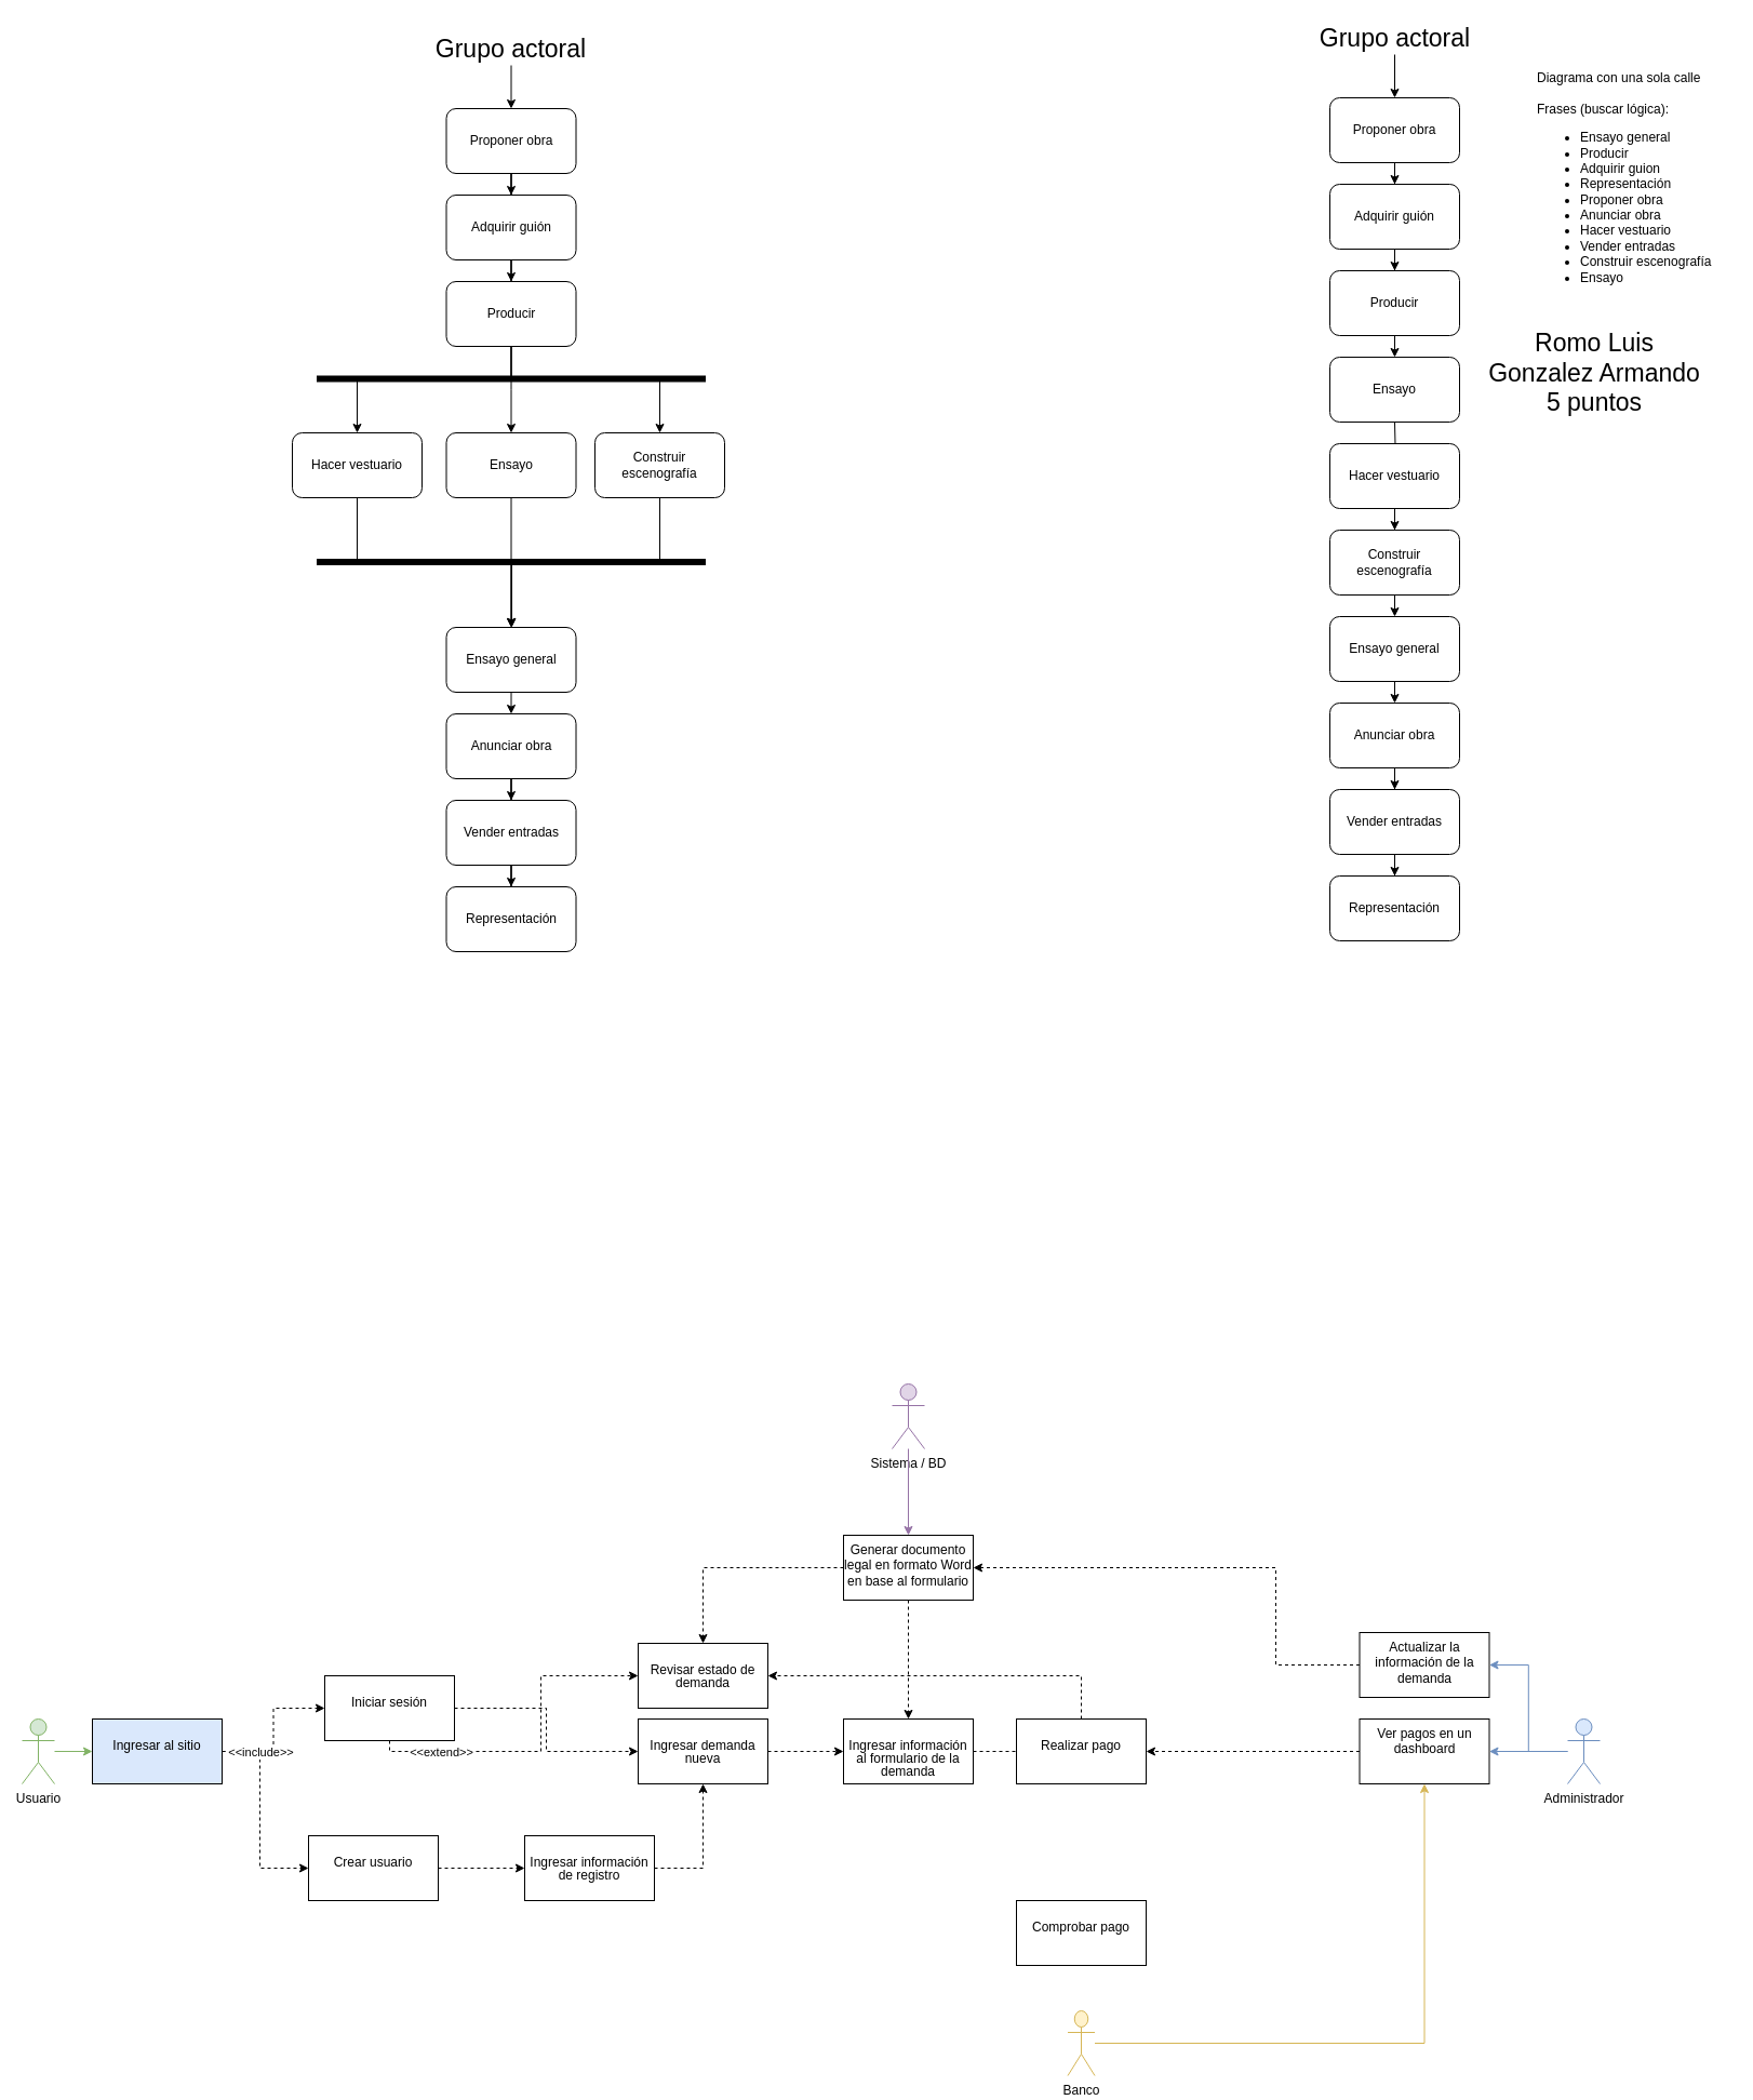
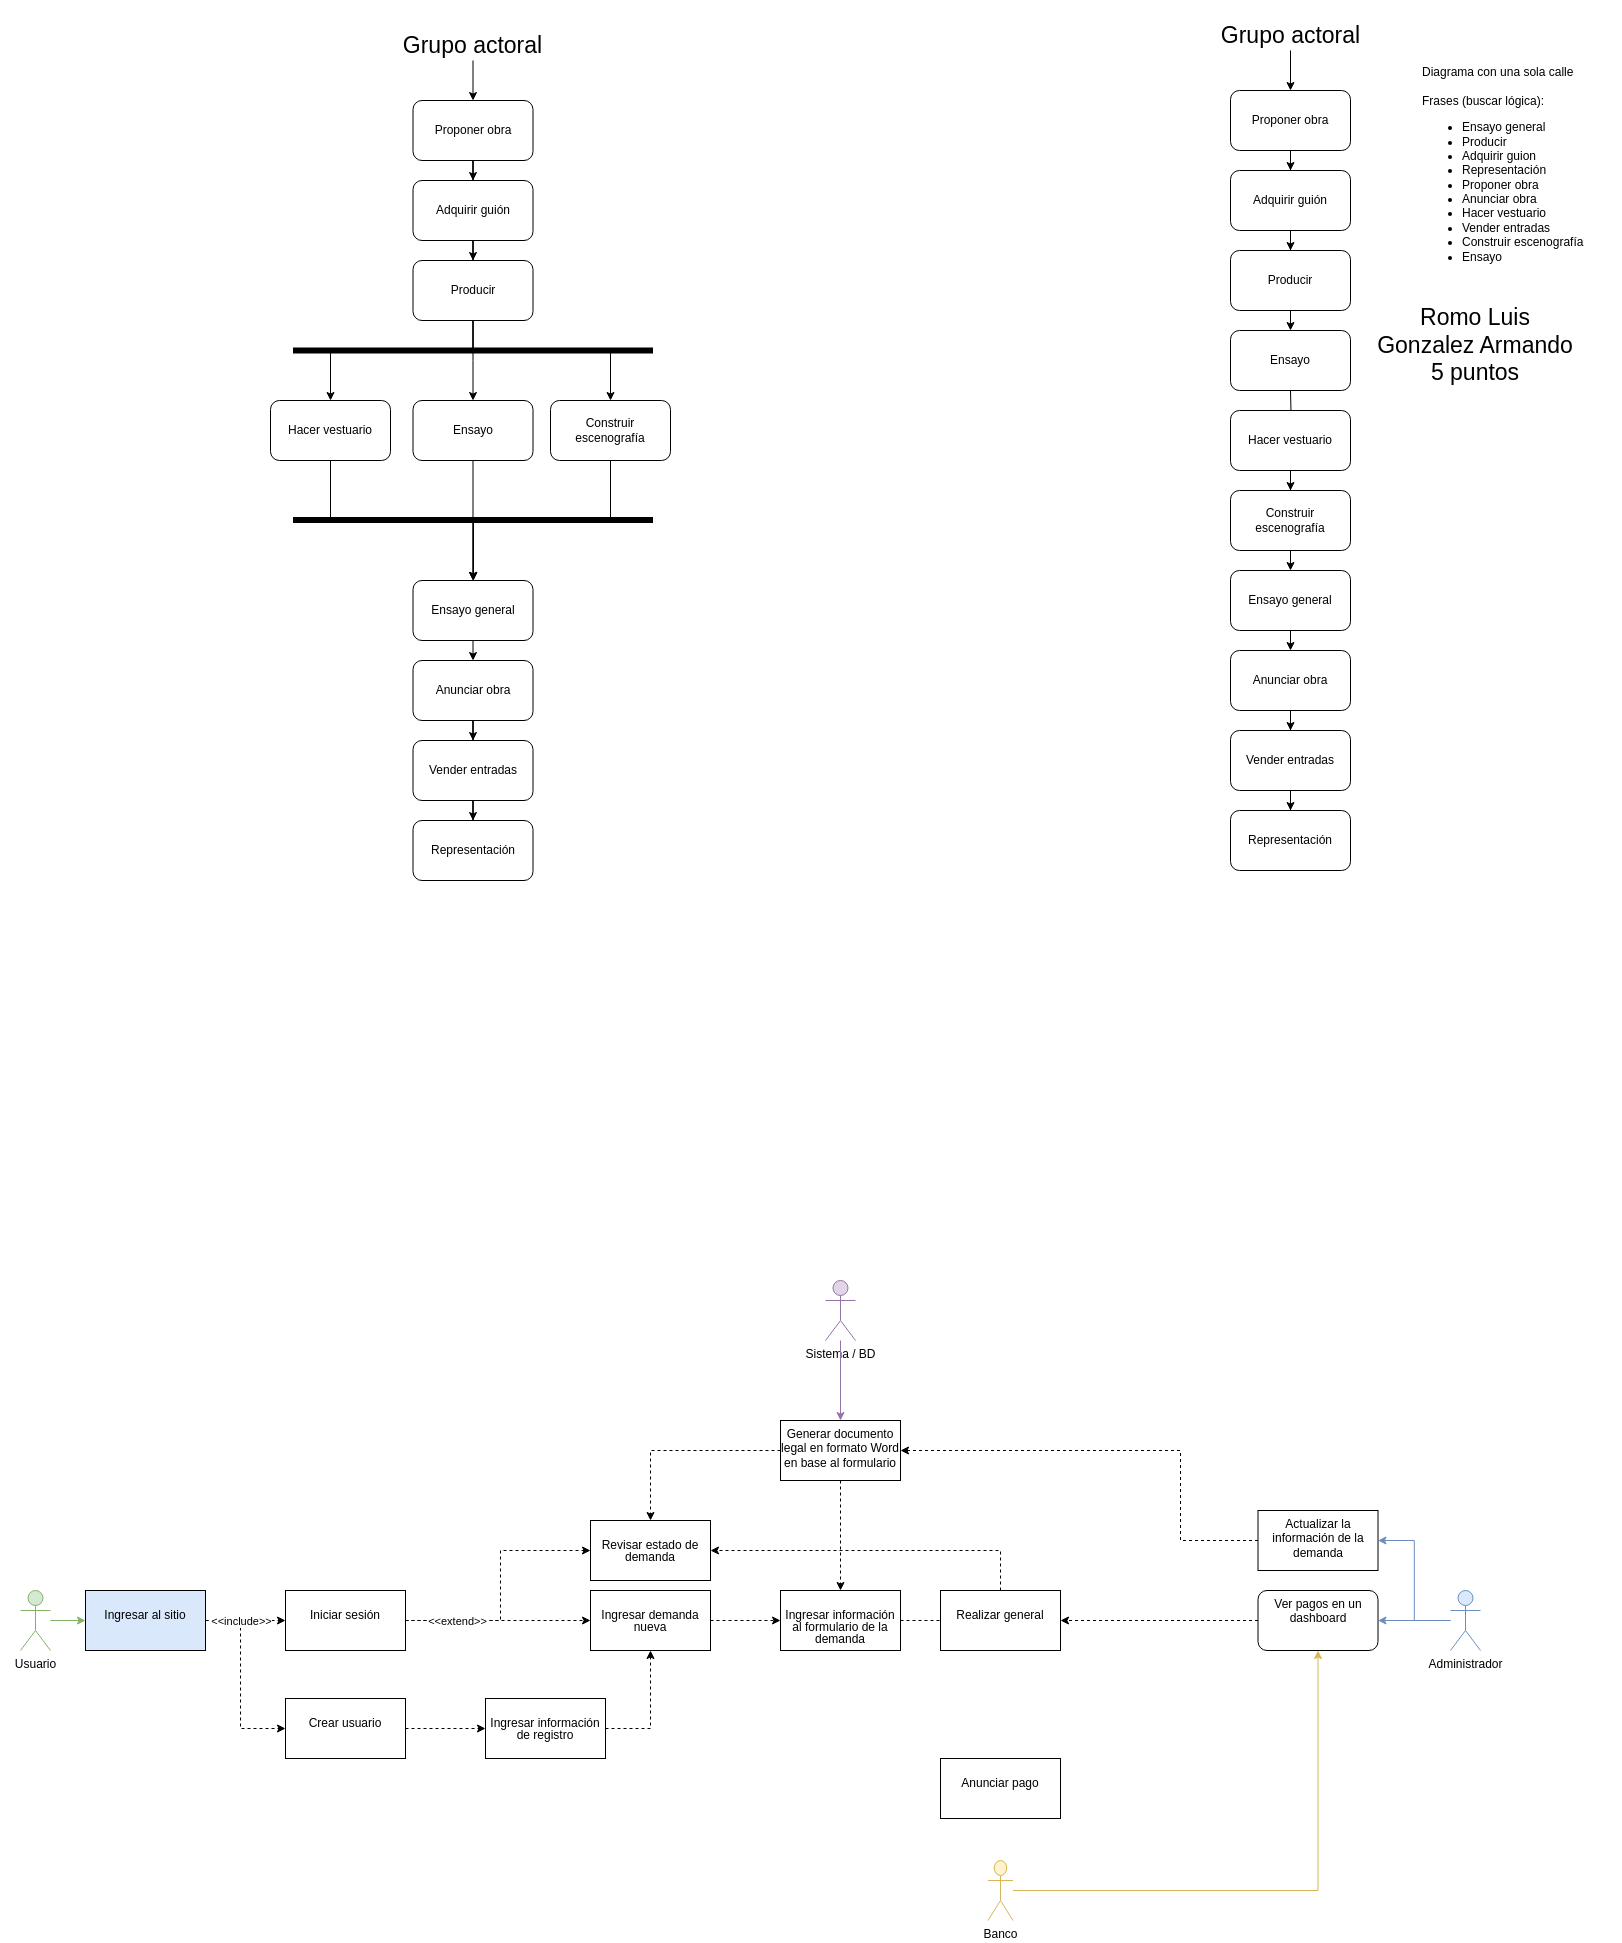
- <mxCell id="57" value="&lt;p style=&quot;line-height: 1&quot;&gt;Iniciar sesión&lt;/p&gt;" style="whiteSpace=wrap;html=1;verticalAlign=top;fillColor=#FFFFFF;" vertex="1" parent="52"><mxGeometry x="280" y="270" width="120" height="60" as="geometry" /></mxCell>
+ <mxCell id="57" value="&lt;p style=&quot;line-height: 1&quot;&gt;Iniciar sesión&lt;/p&gt;" style="whiteSpace=wrap;html=1;verticalAlign=top;fillColor=#FFFFFF;" vertex="1" parent="52"><mxGeometry x="265" y="310" width="120" height="60" as="geometry" /></mxCell>
- <mxCell id="73" value="&lt;p style=&quot;line-height: 1&quot;&gt;Realizar pago&lt;/p&gt;" style="whiteSpace=wrap;html=1;verticalAlign=top;fillColor=#FFFFFF;" vertex="1" parent="52"><mxGeometry x="920" y="310" width="120" height="60" as="geometry" /></mxCell>
+ <mxCell id="73" value="&lt;p style=&quot;line-height: 1&quot;&gt;Realizar general&lt;/p&gt;" style="whiteSpace=wrap;html=1;verticalAlign=top;fillColor=#FFFFFF;" vertex="1" parent="52"><mxGeometry x="920" y="310" width="120" height="60" as="geometry" /></mxCell>
- <mxCell id="84" value="Ver pagos en un dashboard" style="whiteSpace=wrap;html=1;verticalAlign=top;fillColor=#FFFFFF;" vertex="1" parent="52"><mxGeometry x="1237.5" y="310" width="120" height="60" as="geometry" /></mxCell>
+ <mxCell id="84" value="Ver pagos en un dashboard" style="whiteSpace=wrap;html=1;verticalAlign=top;fillColor=#FFFFFF;rounded=1;" vertex="1" parent="52"><mxGeometry x="1237.5" y="310" width="120" height="60" as="geometry" /></mxCell>
- <mxCell id="81" value="&lt;p style=&quot;line-height: 1&quot;&gt;Comprobar pago&lt;/p&gt;" style="whiteSpace=wrap;html=1;verticalAlign=top;fillColor=#FFFFFF;" vertex="1" parent="52"><mxGeometry x="920" y="478" width="120" height="60" as="geometry" /></mxCell>
+ <mxCell id="81" value="&lt;p style=&quot;line-height: 1&quot;&gt;Anunciar pago&lt;/p&gt;" style="whiteSpace=wrap;html=1;verticalAlign=top;fillColor=#FFFFFF;" vertex="1" parent="52"><mxGeometry x="920" y="478" width="120" height="60" as="geometry" /></mxCell>
